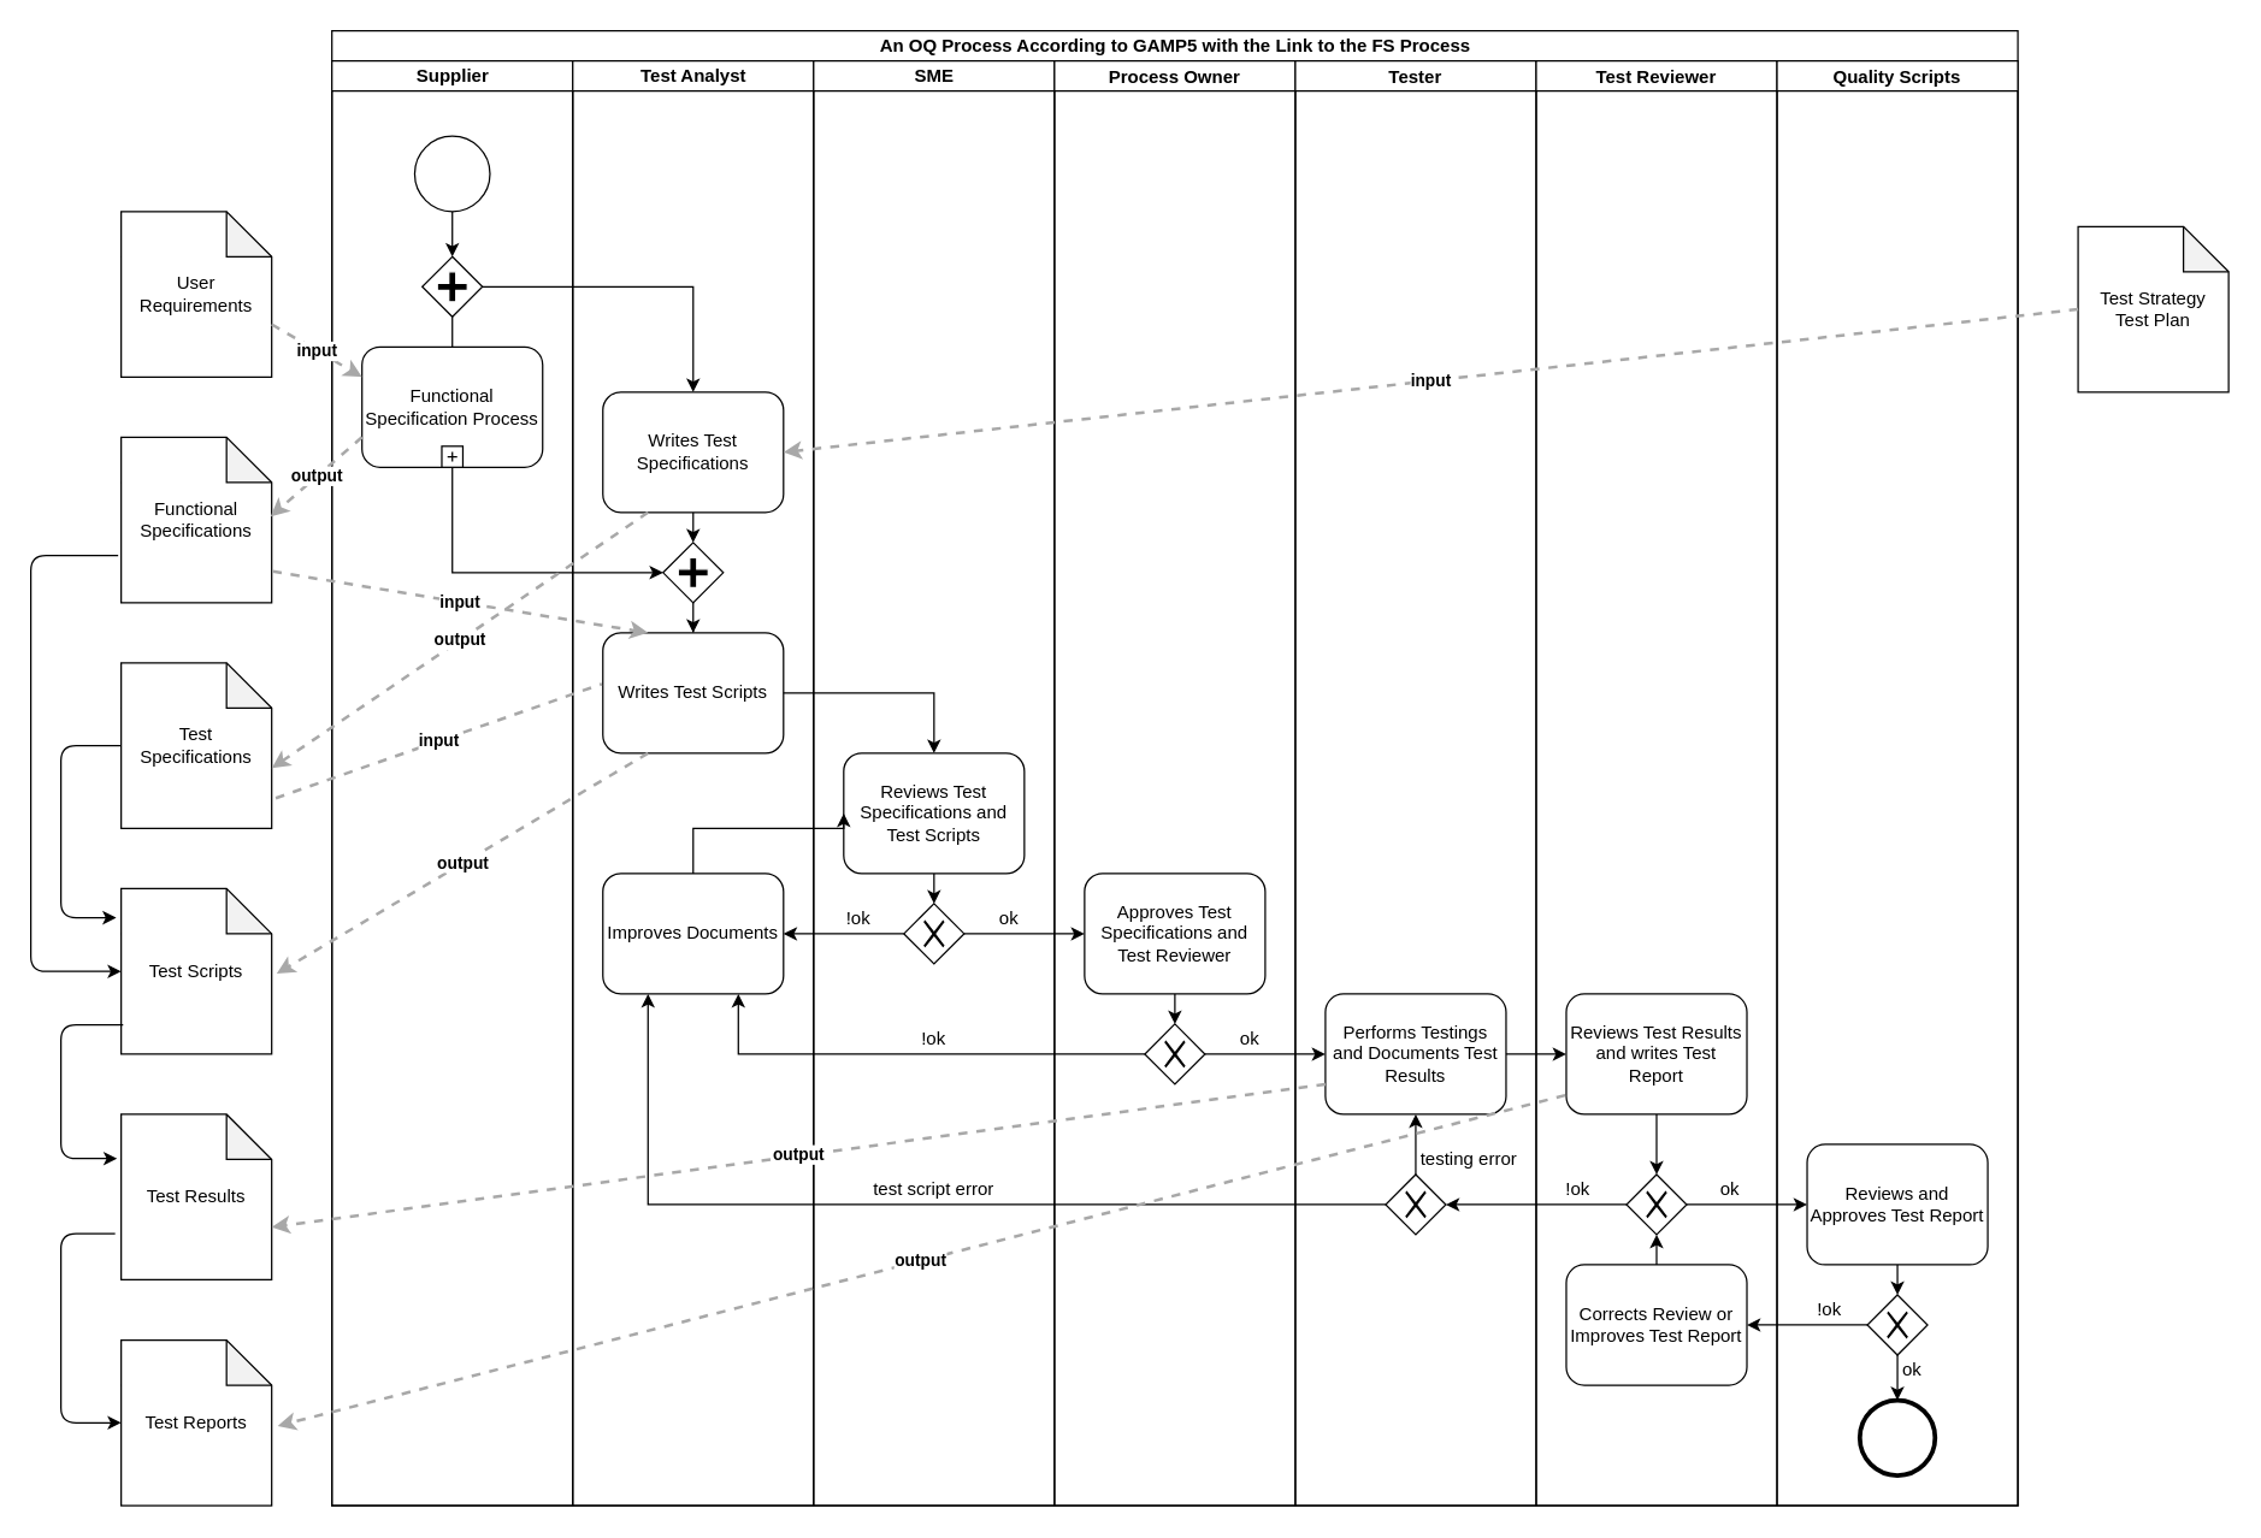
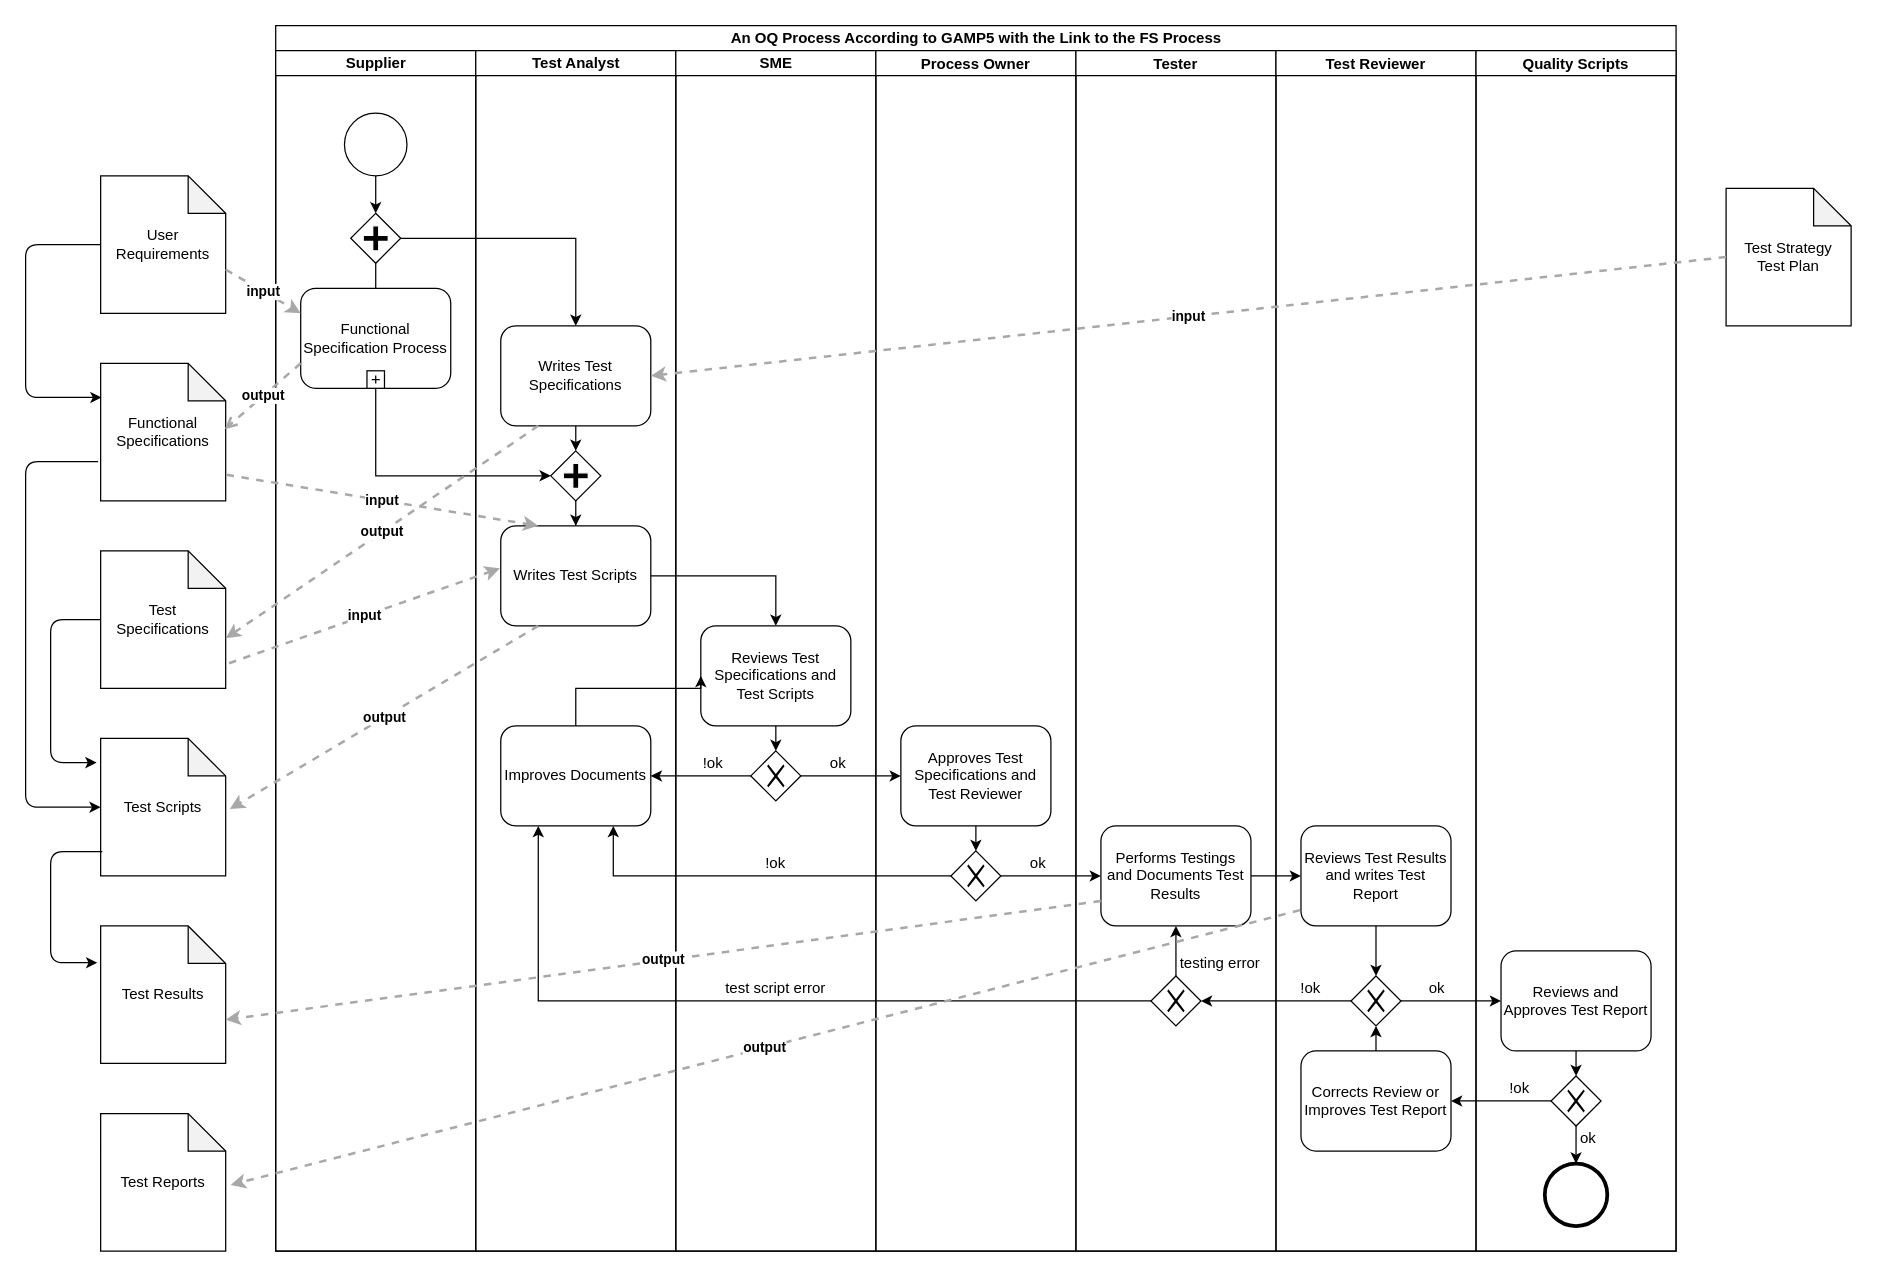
+ <mxCell id="78" value="" style="edgeStyle=elbowEdgeStyle;elbow=horizontal;endArrow=classic;html=1;exitX=0;exitY=0.5;exitDx=0;exitDy=0;exitPerimeter=0;entryX=0.007;entryY=0.248;entryDx=0;entryDy=0;entryPerimeter=0;" parent="1" source="64" target="74" edge="1"><mxGeometry width="50" height="50" relative="1" as="geometry"><mxPoint x="75.3" y="120" as="sourcePoint" /><mxPoint x="75" y="440" as="targetPoint" /><Array as="points"><mxPoint x="20" y="280" /></Array></mxGeometry></mxCell>
- <mxCell id="75" value="&lt;div style=&quot;text-align: left&quot;&gt;&lt;div style=&quot;text-align: center&quot;&gt;&lt;b&gt;output&lt;/b&gt;&lt;/div&gt;&lt;/div&gt;" style="edgeStyle=none;rounded=0;html=1;entryX=0.993;entryY=0.479;jettySize=auto;orthogonalLoop=1;strokeColor=#A8A8A8;strokeWidth=2;fontColor=#000000;jumpStyle=none;dashed=1;entryDx=0;entryDy=0;entryPerimeter=0;exitX=0;exitY=0.75;exitDx=0;exitDy=0;" parent="1" source="8" target="74" edge="1"><mxGeometry width="200" relative="1" as="geometry"><mxPoint x="240" y="320" as="sourcePoint" /><mxPoint x="100.7" y="591.68" as="targetPoint" /></mxGeometry></mxCell>
+ <mxCell id="75" value="&lt;div style=&quot;text-align: left&quot;&gt;&lt;div style=&quot;text-align: center&quot;&gt;&lt;b&gt;output&lt;/b&gt;&lt;/div&gt;&lt;/div&gt;" style="edgeStyle=none;rounded=0;html=1;entryX=0.993;entryY=0.479;jettySize=auto;orthogonalLoop=1;strokeColor=#A8A8A8;strokeWidth=2;fontColor=#000000;jumpStyle=none;dashed=1;entryDx=0;entryDy=0;entryPerimeter=0;exitX=0;exitY=0.75;exitDx=0;exitDy=0;endArrow=open;" parent="1" source="8" target="74" edge="1"><mxGeometry width="200" relative="1" as="geometry"><mxPoint x="240" y="320" as="sourcePoint" /><mxPoint x="100.7" y="591.68" as="targetPoint" /></mxGeometry></mxCell>
- <mxCell id="77" value="&lt;div style=&quot;text-align: left&quot;&gt;&lt;div style=&quot;text-align: center&quot;&gt;&lt;b&gt;input&lt;/b&gt;&lt;/div&gt;&lt;/div&gt;" style="edgeStyle=none;rounded=0;html=1;entryX=-0.006;entryY=0.425;jettySize=auto;orthogonalLoop=1;strokeColor=#A8A8A8;strokeWidth=2;fontColor=#000000;jumpStyle=none;dashed=1;entryDx=0;entryDy=0;exitX=1.027;exitY=0.817;exitDx=0;exitDy=0;exitPerimeter=0;entryPerimeter=0;endArrow=none;" parent="1" source="65" target="13" edge="1"><mxGeometry width="200" relative="1" as="geometry"><mxPoint x="100.7" y="367.32" as="sourcePoint" /><mxPoint x="408.68" y="470" as="targetPoint" /></mxGeometry></mxCell>
+ <mxCell id="77" value="&lt;div style=&quot;text-align: left&quot;&gt;&lt;div style=&quot;text-align: center&quot;&gt;&lt;b&gt;input&lt;/b&gt;&lt;/div&gt;&lt;/div&gt;" style="edgeStyle=none;rounded=0;html=1;entryX=-0.006;entryY=0.425;jettySize=auto;orthogonalLoop=1;strokeColor=#A8A8A8;strokeWidth=2;fontColor=#000000;jumpStyle=none;dashed=1;entryDx=0;entryDy=0;exitX=1.027;exitY=0.817;exitDx=0;exitDy=0;exitPerimeter=0;entryPerimeter=0;" parent="1" source="65" target="13" edge="1"><mxGeometry width="200" relative="1" as="geometry"><mxPoint x="100.7" y="367.32" as="sourcePoint" /><mxPoint x="408.68" y="470" as="targetPoint" /></mxGeometry></mxCell>
- <mxCell id="82" value="" style="edgeStyle=elbowEdgeStyle;elbow=horizontal;endArrow=classic;html=1;exitX=-0.04;exitY=0.721;exitDx=0;exitDy=0;exitPerimeter=0;entryX=0;entryY=0.5;entryDx=0;entryDy=0;entryPerimeter=0;" parent="1" source="67" target="68" edge="1"><mxGeometry width="50" height="50" relative="1" as="geometry"><mxPoint x="75.3" y="956.98" as="sourcePoint" /><mxPoint x="75" y="997" as="targetPoint" /><Array as="points"><mxPoint x="40" y="980" /><mxPoint x="30" y="987" /></Array></mxGeometry></mxCell>
